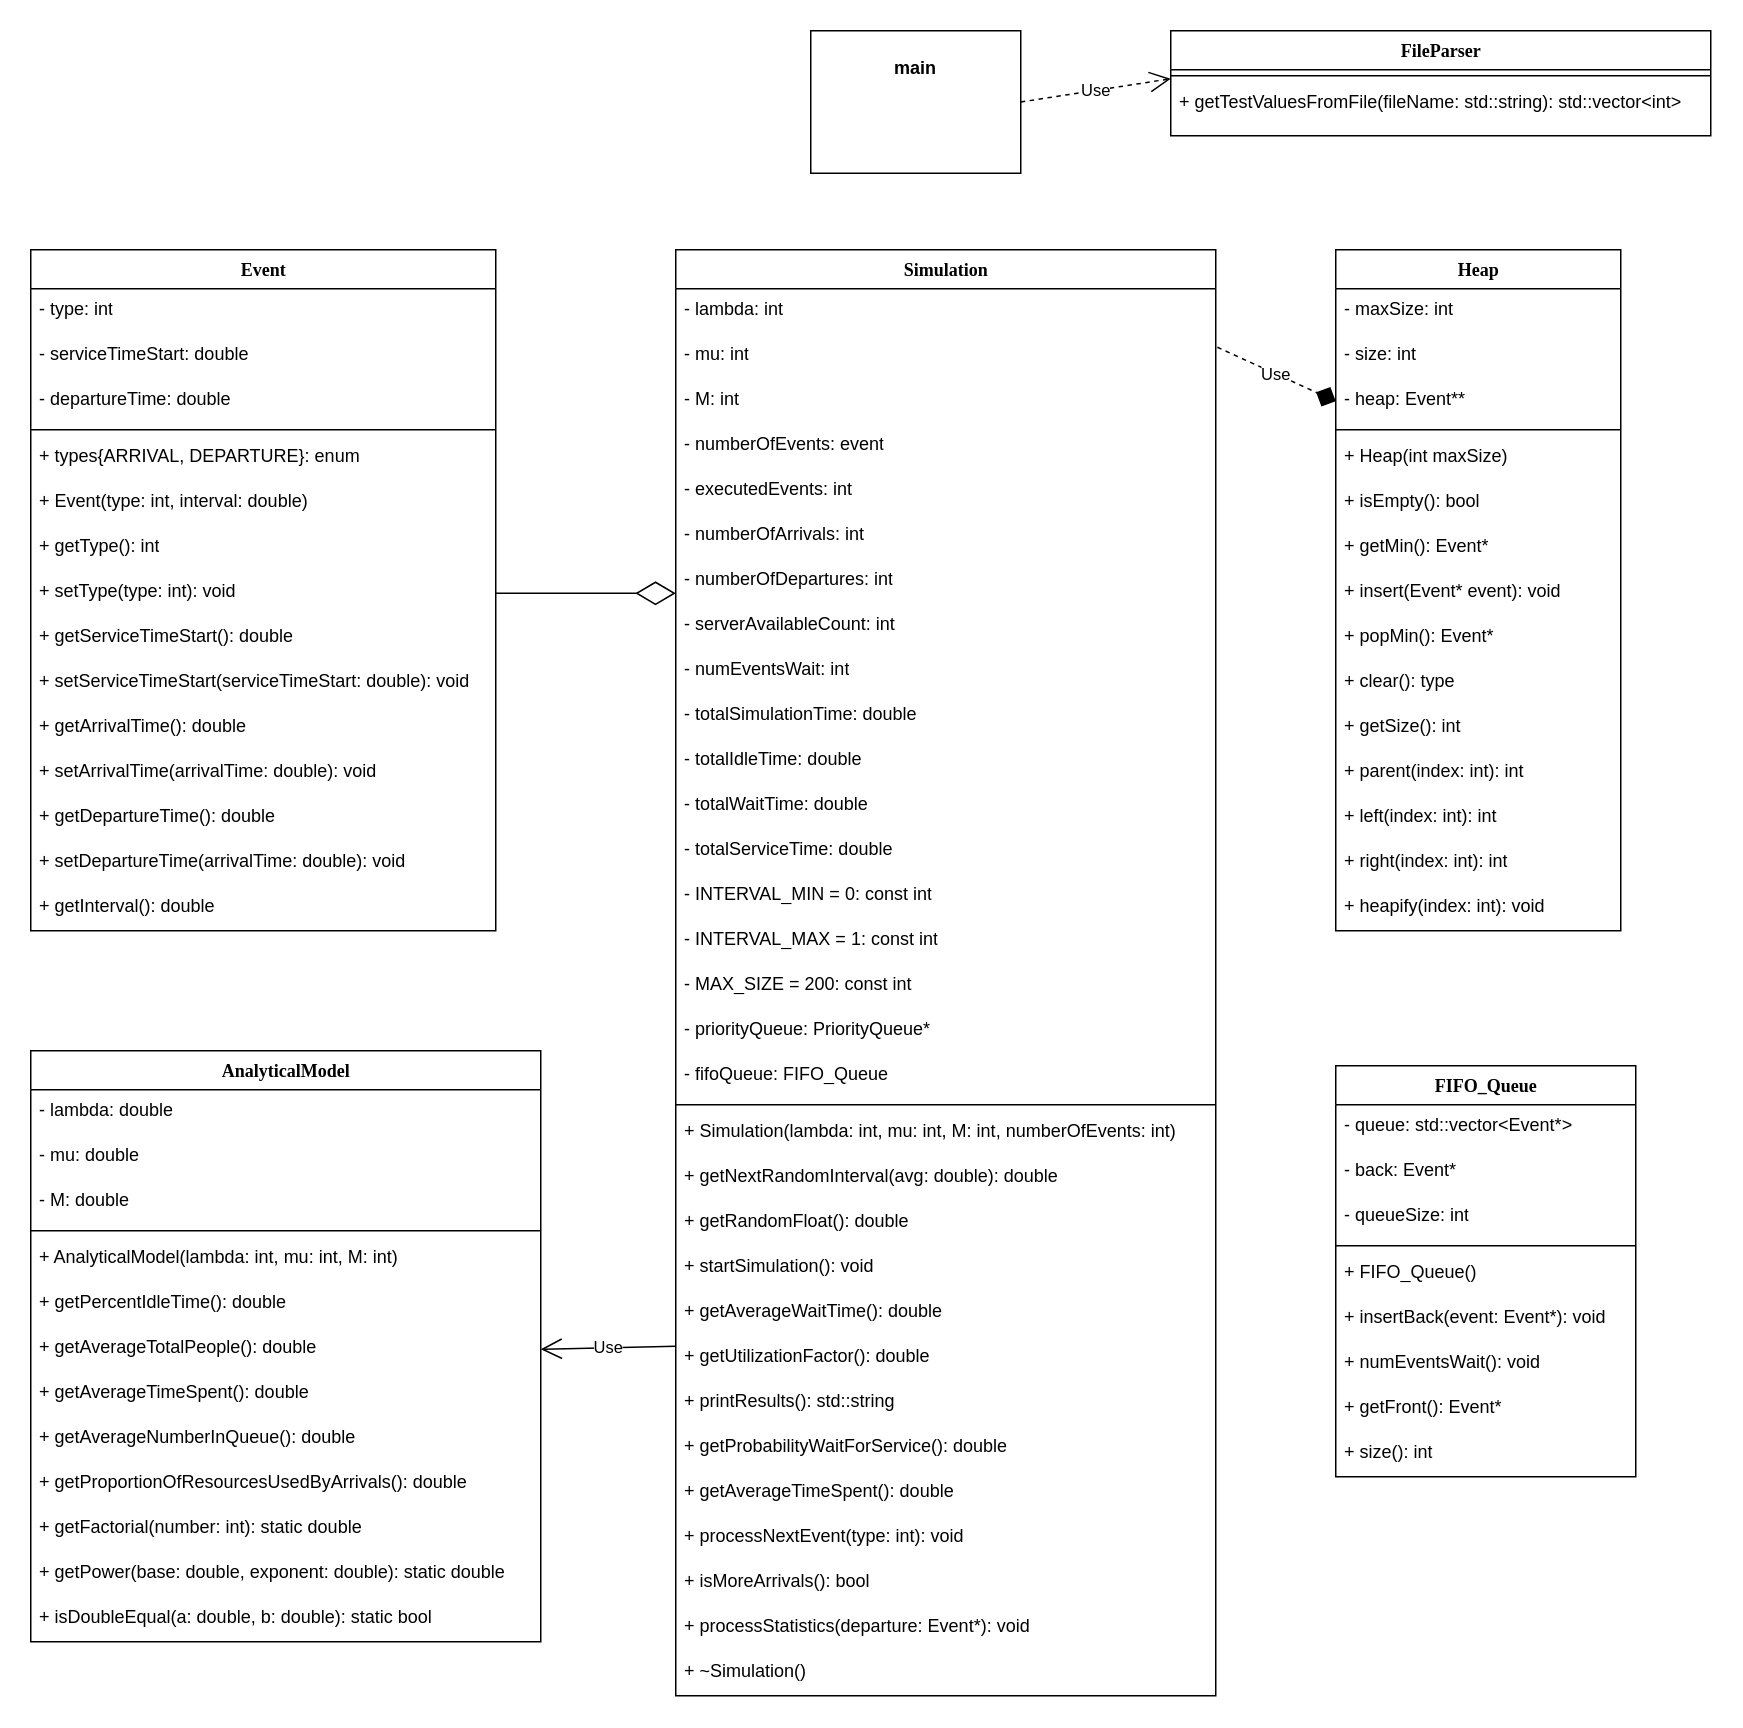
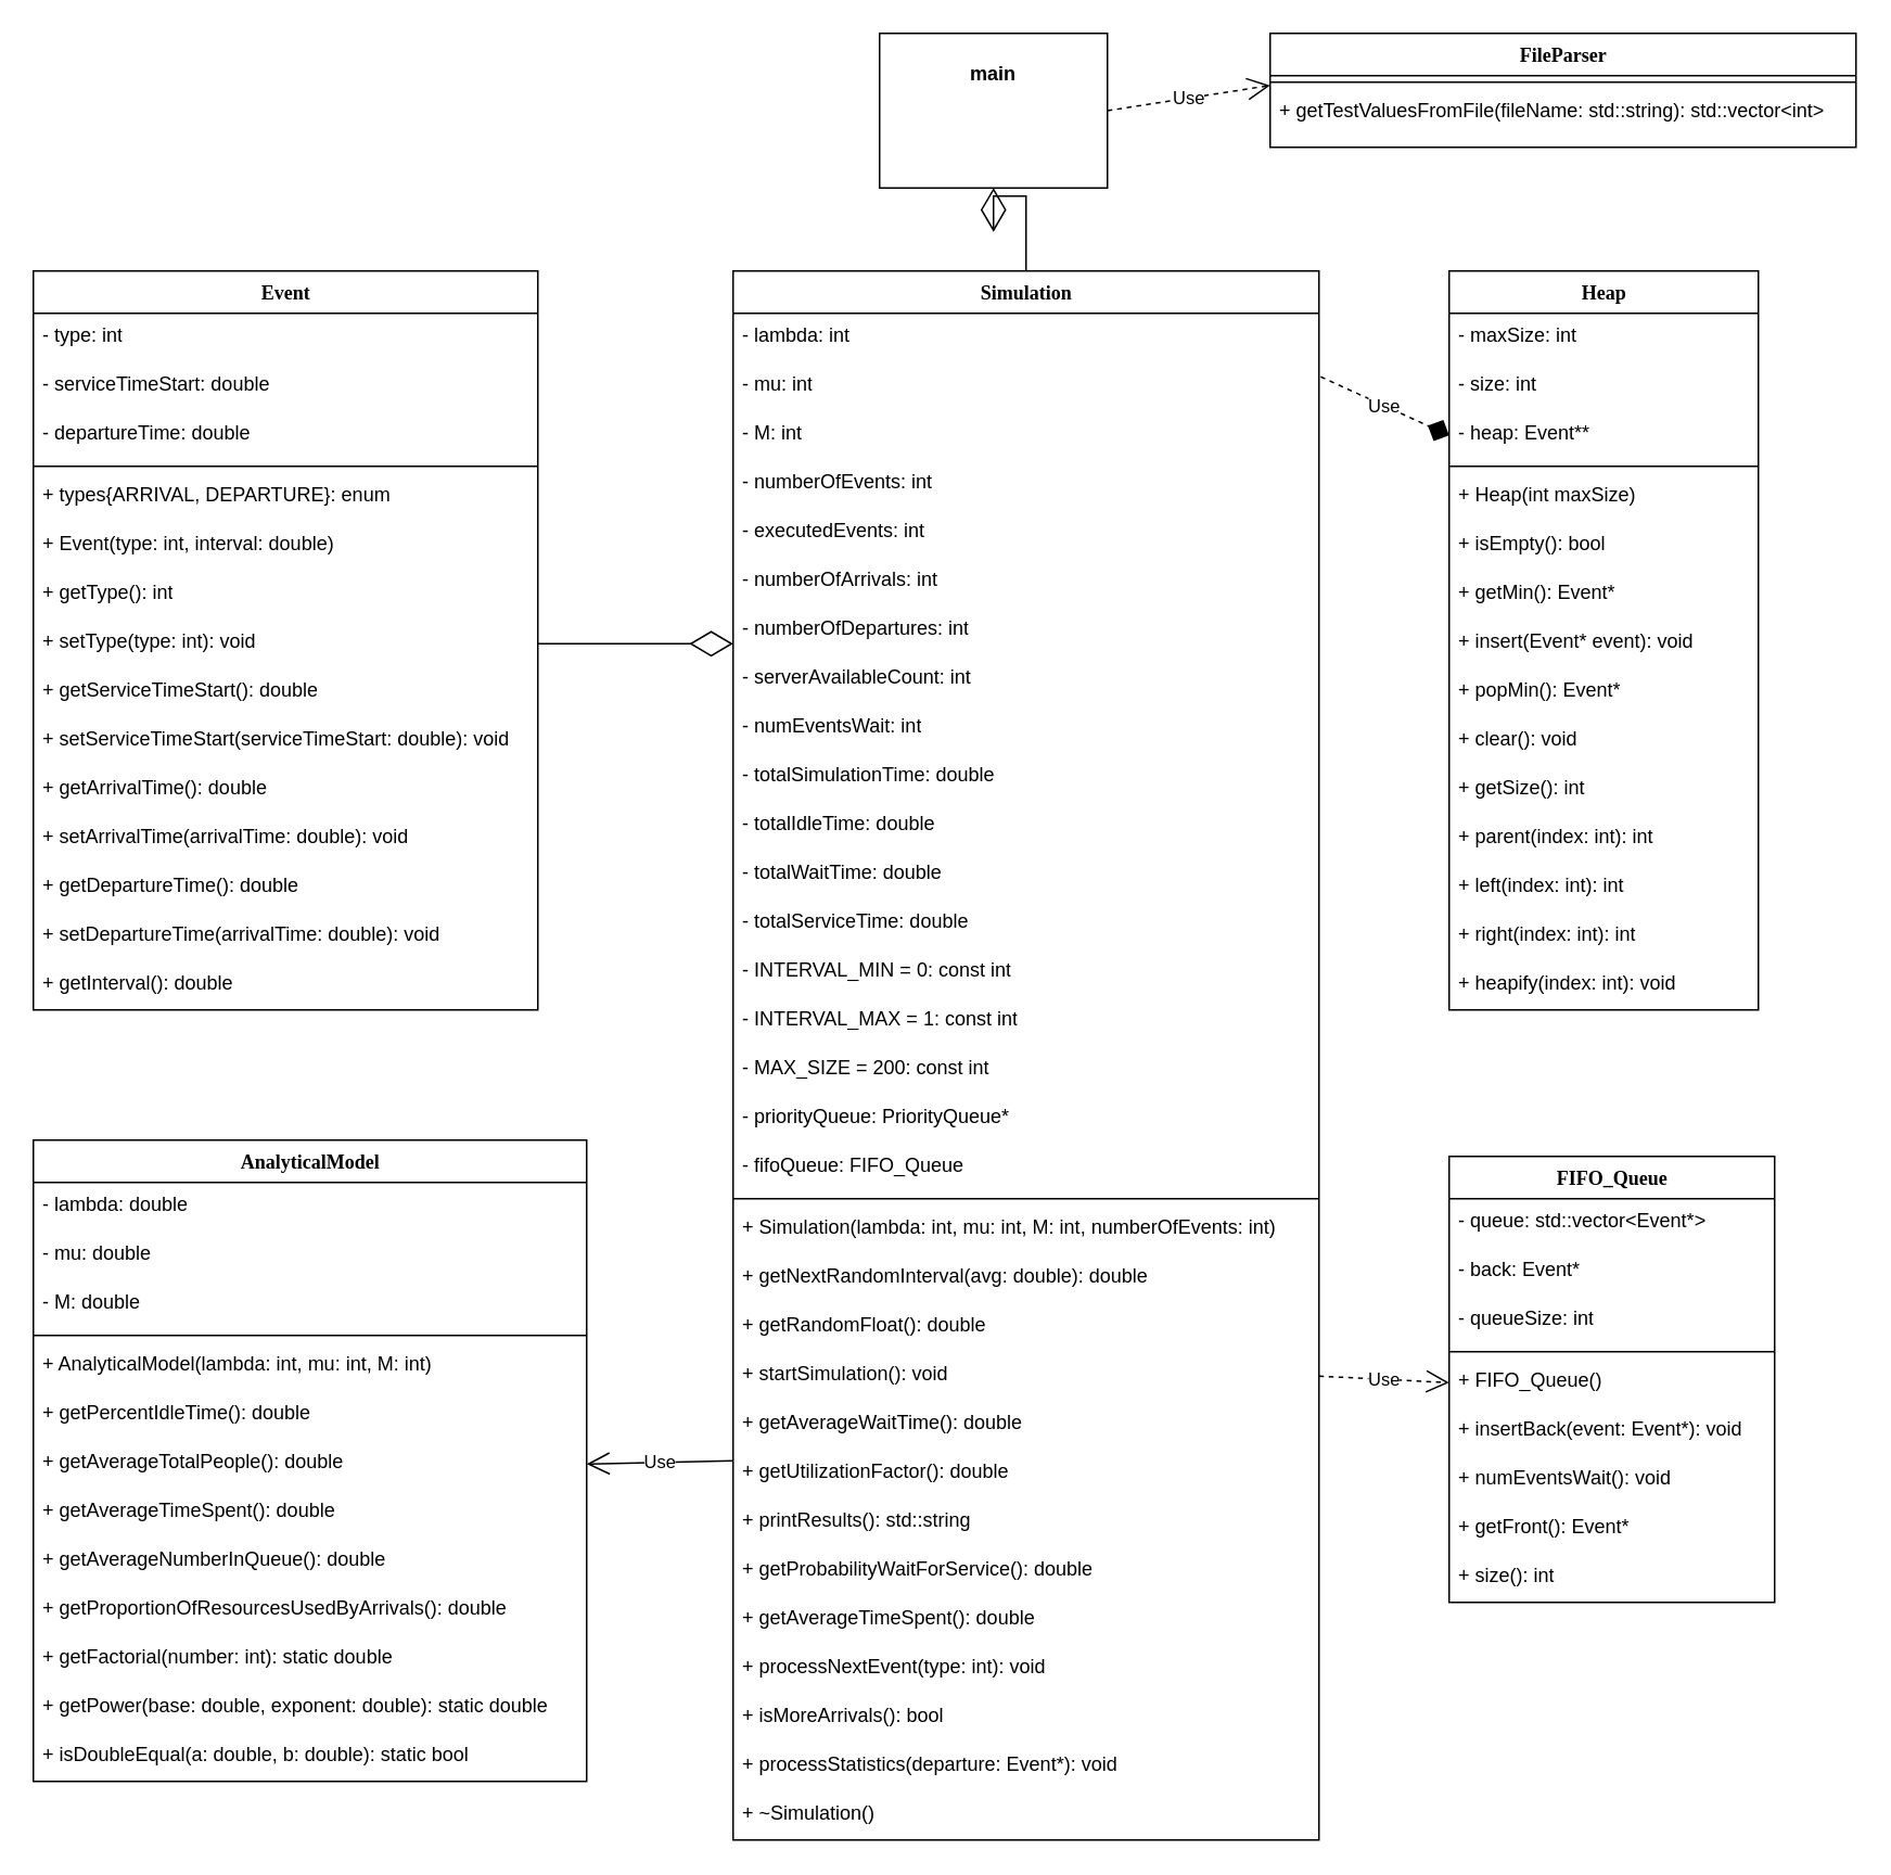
+ <mxCell id="98" value="" style="endArrow=diamondThin;endFill=0;endSize=24;html=1;rounded=0;entryX=0.5;entryY=1;entryDx=0;entryDy=0;exitX=0.5;exitY=0;exitDx=0;exitDy=0;" parent="1" source="45" target="96" edge="1"><mxGeometry width="160" relative="1" as="geometry"><mxPoint x="550" y="330" as="sourcePoint" /><mxPoint x="710" y="330" as="targetPoint" /><Array as="points"><mxPoint x="630" y="120" /><mxPoint x="610" y="120" /></Array></mxGeometry></mxCell>
- <mxCell id="49" value="- numberOfEvents: event" style="text;html=1;strokeColor=none;fillColor=none;align=left;verticalAlign=top;spacingLeft=4;spacingRight=4;whiteSpace=wrap;overflow=hidden;rotatable=0;points=[[0,0.5],[1,0.5]];portConstraint=eastwest;resizeWidth=1;resizeHeight=1;autosize=1;" parent="45" vertex="1"><mxGeometry y="116" width="360" height="30" as="geometry" /></mxCell>
+ <mxCell id="49" value="- numberOfEvents: int" style="text;html=1;strokeColor=none;fillColor=none;align=left;verticalAlign=top;spacingLeft=4;spacingRight=4;whiteSpace=wrap;overflow=hidden;rotatable=0;points=[[0,0.5],[1,0.5]];portConstraint=eastwest;resizeWidth=1;resizeHeight=1;autosize=1;" parent="45" vertex="1"><mxGeometry y="116" width="360" height="30" as="geometry" /></mxCell>
- <mxCell id="88" value="+ clear(): type" style="text;html=1;strokeColor=none;fillColor=none;align=left;verticalAlign=top;spacingLeft=4;spacingRight=4;whiteSpace=wrap;overflow=hidden;rotatable=0;points=[[0,0.5],[1,0.5]];portConstraint=eastwest;resizeWidth=1;resizeHeight=1;autosize=1;" parent="78" vertex="1"><mxGeometry y="274" width="190" height="30" as="geometry" /></mxCell>
+ <mxCell id="88" value="+ clear(): void" style="text;html=1;strokeColor=none;fillColor=none;align=left;verticalAlign=top;spacingLeft=4;spacingRight=4;whiteSpace=wrap;overflow=hidden;rotatable=0;points=[[0,0.5],[1,0.5]];portConstraint=eastwest;resizeWidth=1;resizeHeight=1;autosize=1;" parent="78" vertex="1"><mxGeometry y="274" width="190" height="30" as="geometry" /></mxCell>
+ <mxCell id="100" value="Use" style="endArrow=open;endSize=12;dashed=1;html=1;rounded=0;exitX=1;exitY=0.5;exitDx=0;exitDy=0;entryX=0;entryY=0.5;entryDx=0;entryDy=0;" parent="1" source="68" target="26" edge="1"><mxGeometry width="160" relative="1" as="geometry"><mxPoint x="830" y="257" as="sourcePoint" /><mxPoint x="840" y="540" as="targetPoint" /></mxGeometry></mxCell>
